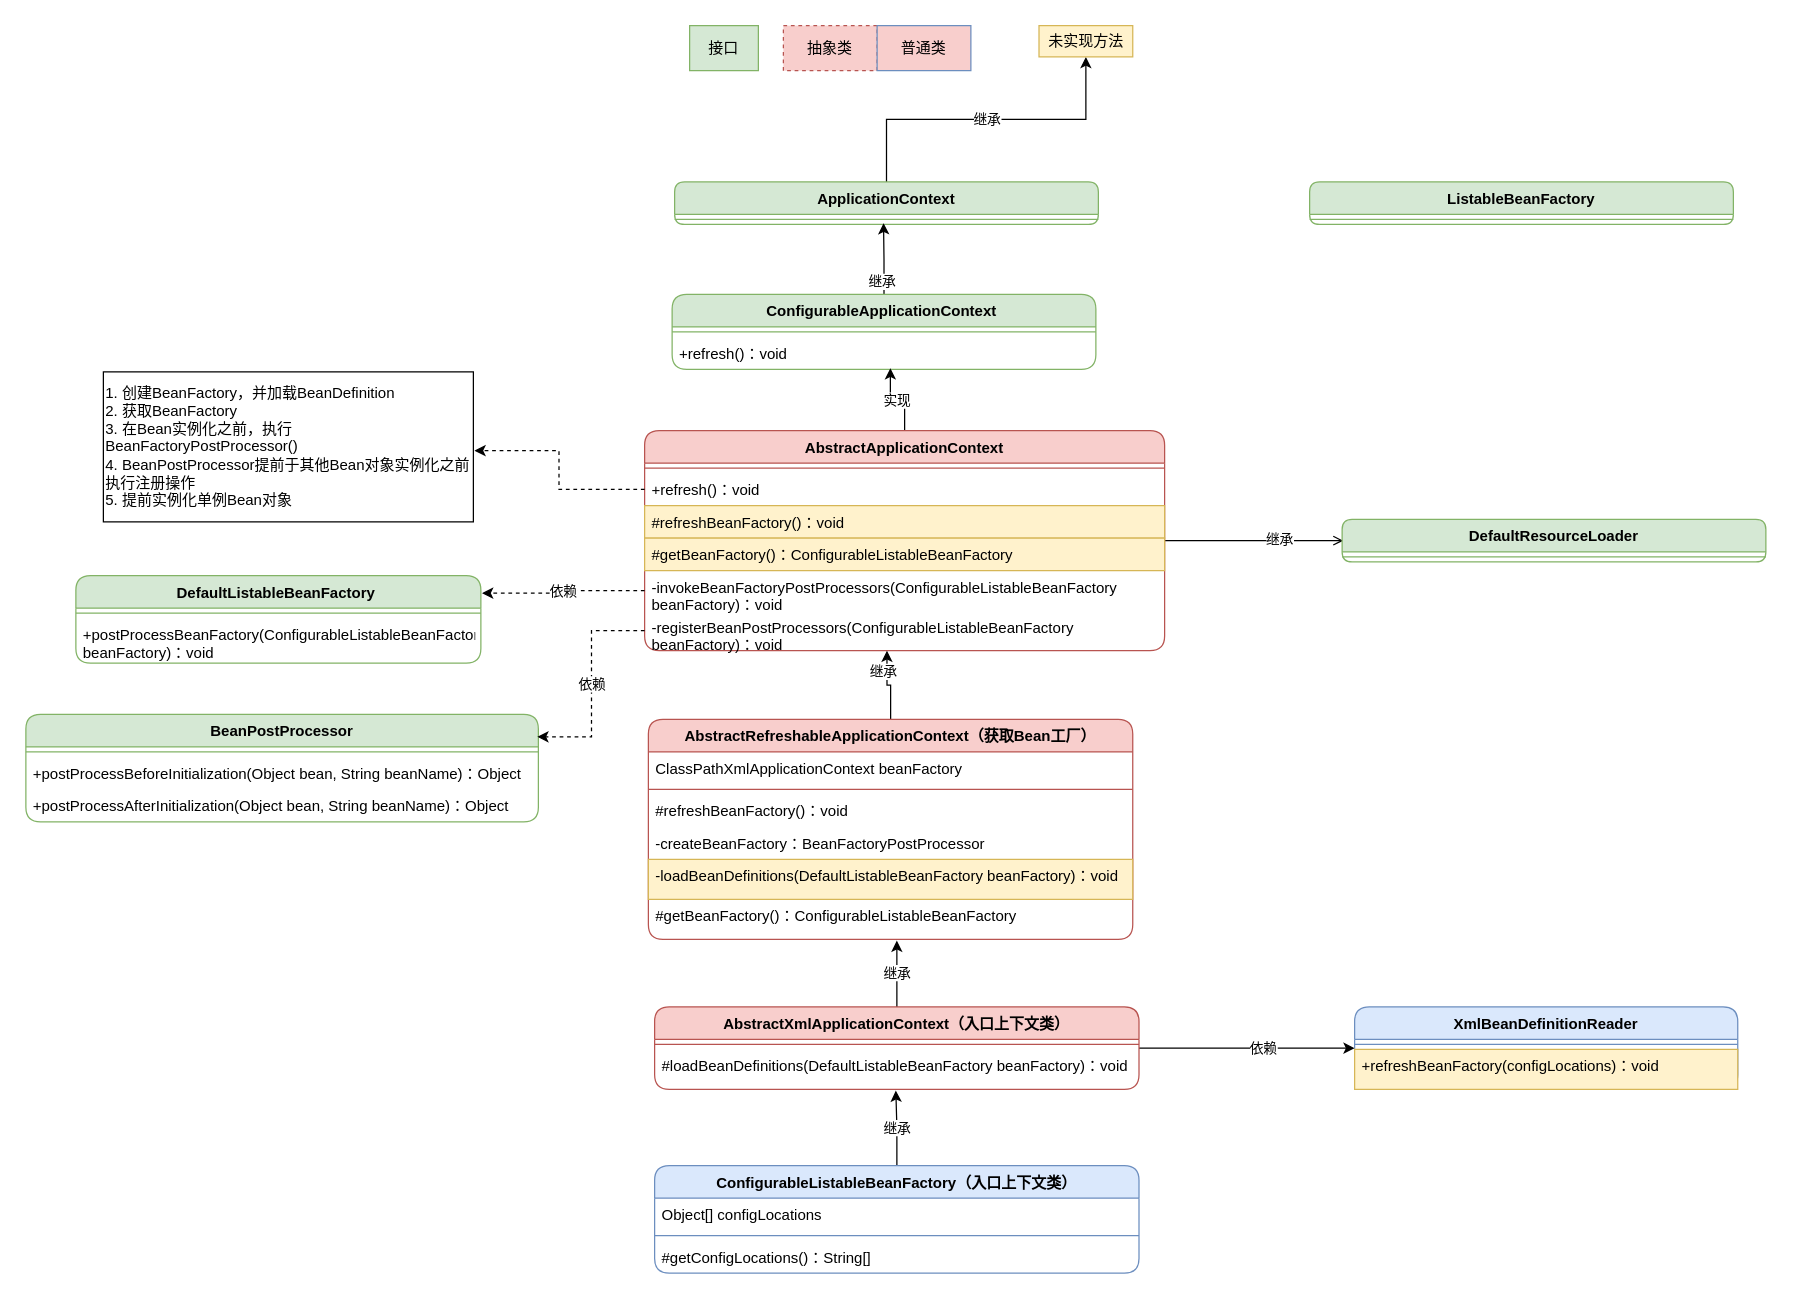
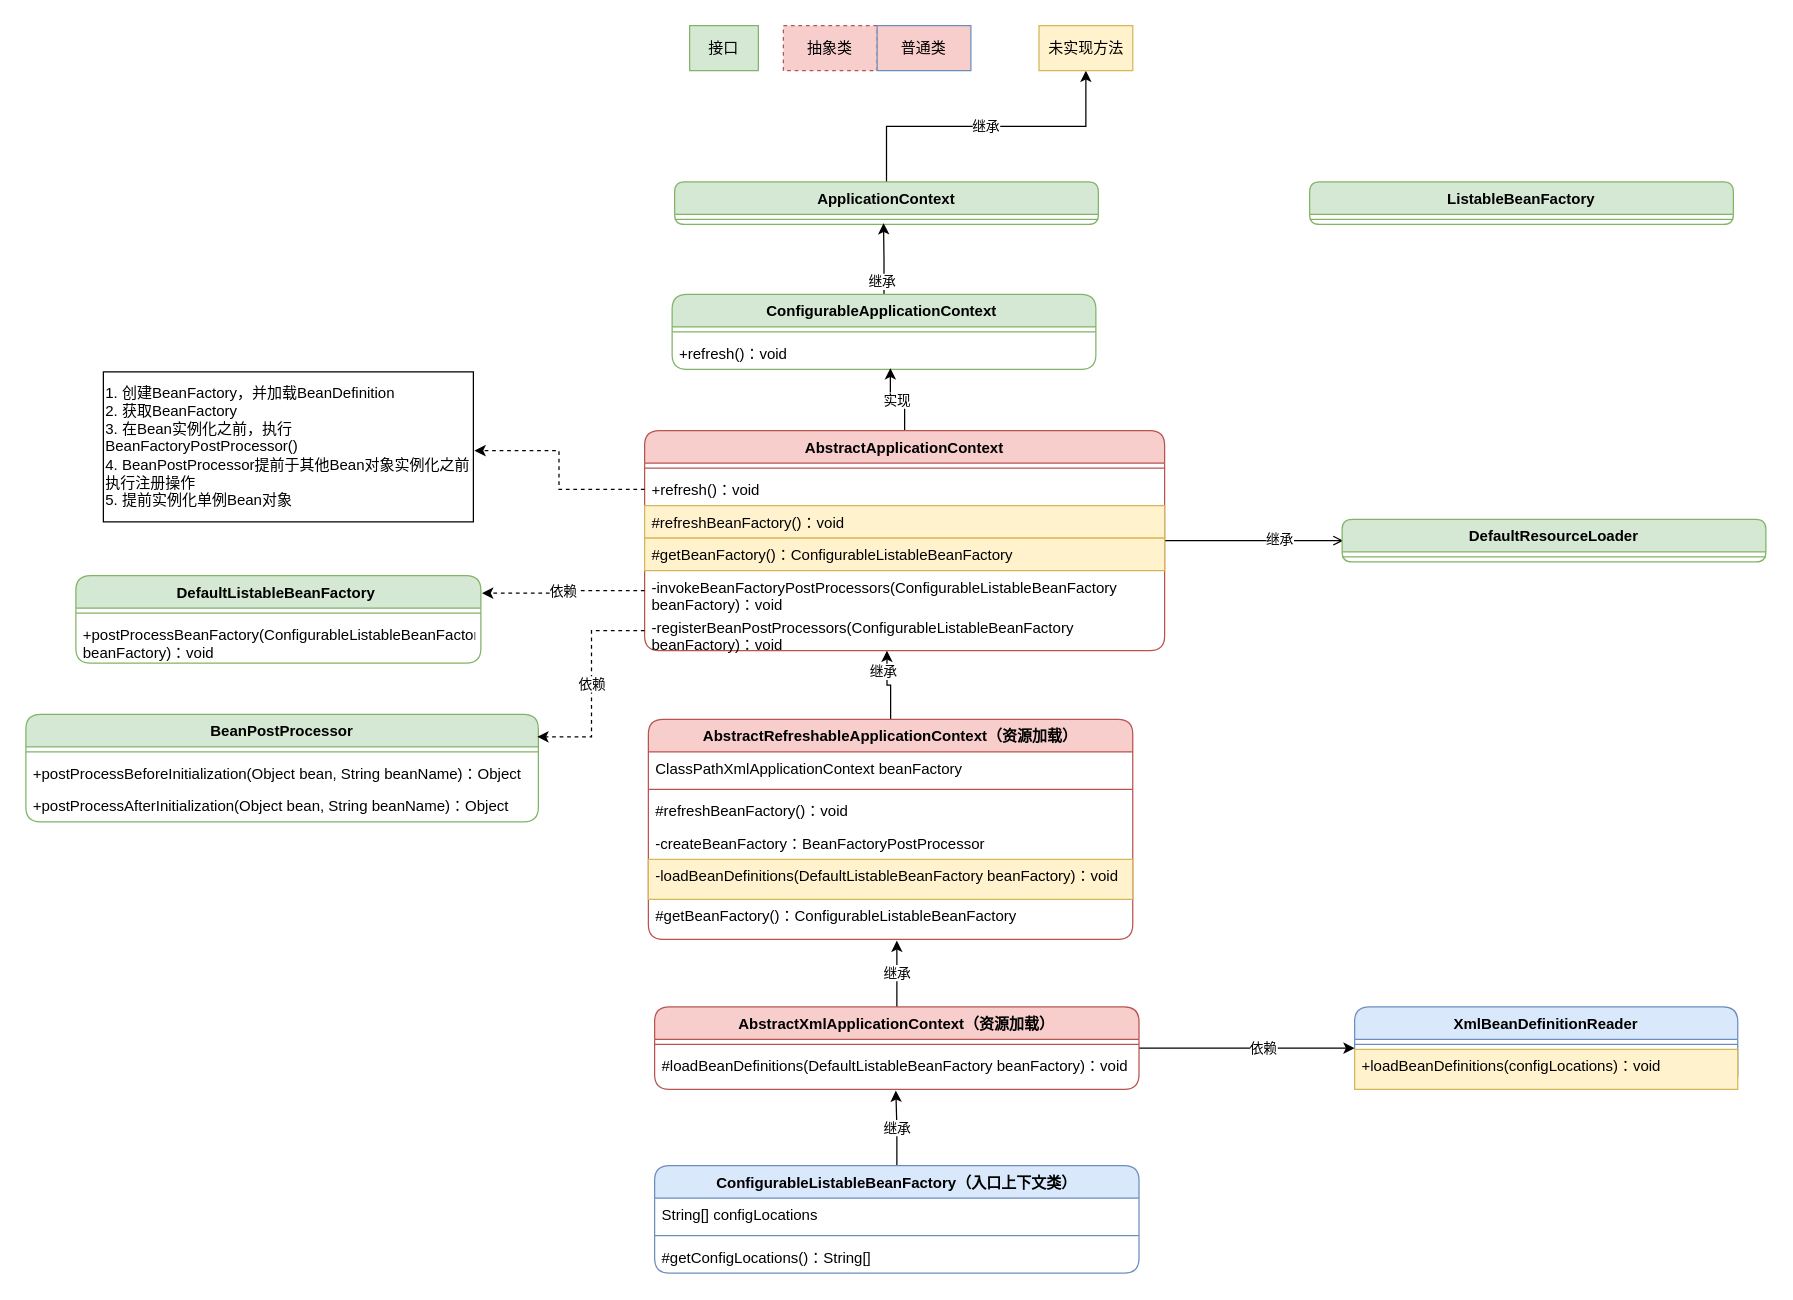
- <mxCell id="54" value="未实现方法" style="rounded=0;whiteSpace=wrap;html=1;fillStyle=solid;strokeColor=#d6b656;fillColor=#fff2cc;" parent="1" vertex="1"><mxGeometry x="830.5" y="20" width="75" height="25" as="geometry" /></mxCell>
+ <mxCell id="54" value="未实现方法" style="rounded=0;whiteSpace=wrap;html=1;fillStyle=solid;strokeColor=#d6b656;fillColor=#fff2cc;" parent="1" vertex="1"><mxGeometry x="830.5" y="20" width="75" height="36" as="geometry" /></mxCell>
- <mxCell id="33" value="AbstractRefreshableApplicationContext（获取Bean工厂）" style="swimlane;fontStyle=1;align=center;verticalAlign=top;childLayout=stackLayout;horizontal=1;startSize=26;horizontalStack=0;resizeParent=1;resizeParentMax=0;resizeLast=0;collapsible=1;marginBottom=0;rounded=1;fillStyle=solid;fillColor=#f8cecc;strokeColor=#b85450;" parent="1" vertex="1"><mxGeometry x="518" y="575" width="387.5" height="176" as="geometry"><mxRectangle x="696" y="544" width="349" height="24" as="alternateBounds" /></mxGeometry></mxCell>
+ <mxCell id="33" value="AbstractRefreshableApplicationContext（资源加载）" style="swimlane;fontStyle=1;align=center;verticalAlign=top;childLayout=stackLayout;horizontal=1;startSize=26;horizontalStack=0;resizeParent=1;resizeParentMax=0;resizeLast=0;collapsible=1;marginBottom=0;rounded=1;fillStyle=solid;fillColor=#f8cecc;strokeColor=#b85450;" parent="1" vertex="1"><mxGeometry x="518" y="575" width="387.5" height="176" as="geometry"><mxRectangle x="696" y="544" width="349" height="24" as="alternateBounds" /></mxGeometry></mxCell>
- <mxCell id="43" value="AbstractXmlApplicationContext（入口上下文类）" style="swimlane;fontStyle=1;align=center;verticalAlign=top;childLayout=stackLayout;horizontal=1;startSize=26;horizontalStack=0;resizeParent=1;resizeParentMax=0;resizeLast=0;collapsible=1;marginBottom=0;rounded=1;fillStyle=solid;fillColor=#f8cecc;strokeColor=#b85450;" parent="1" vertex="1"><mxGeometry x="523" y="805" width="387.5" height="66" as="geometry"><mxRectangle x="693" y="693" width="349" height="24" as="alternateBounds" /></mxGeometry></mxCell>
+ <mxCell id="43" value="AbstractXmlApplicationContext（资源加载）" style="swimlane;fontStyle=1;align=center;verticalAlign=top;childLayout=stackLayout;horizontal=1;startSize=26;horizontalStack=0;resizeParent=1;resizeParentMax=0;resizeLast=0;collapsible=1;marginBottom=0;rounded=1;fillStyle=solid;fillColor=#f8cecc;strokeColor=#b85450;" parent="1" vertex="1"><mxGeometry x="523" y="805" width="387.5" height="66" as="geometry"><mxRectangle x="693" y="693" width="349" height="24" as="alternateBounds" /></mxGeometry></mxCell>
- <mxCell id="57" value="+refreshBeanFactory(configLocations)：void" style="text;strokeColor=#d6b656;fillColor=#fff2cc;align=left;verticalAlign=top;spacingLeft=4;spacingRight=4;overflow=hidden;rotatable=0;points=[[0,0.5],[1,0.5]];portConstraint=eastwest;whiteSpace=wrap;" parent="55" vertex="1"><mxGeometry y="34" width="306.5" height="32" as="geometry" /></mxCell>
+ <mxCell id="57" value="+loadBeanDefinitions(configLocations)：void" style="text;strokeColor=#d6b656;fillColor=#fff2cc;align=left;verticalAlign=top;spacingLeft=4;spacingRight=4;overflow=hidden;rotatable=0;points=[[0,0.5],[1,0.5]];portConstraint=eastwest;whiteSpace=wrap;" parent="55" vertex="1"><mxGeometry y="34" width="306.5" height="32" as="geometry" /></mxCell>
- <mxCell id="48" value="Object[] configLocations " style="text;strokeColor=none;fillColor=none;align=left;verticalAlign=top;spacingLeft=4;spacingRight=4;overflow=hidden;rotatable=0;points=[[0,0.5],[1,0.5]];portConstraint=eastwest;" parent="47" vertex="1"><mxGeometry y="26" width="387.5" height="26" as="geometry" /></mxCell>
+ <mxCell id="48" value="String[] configLocations " style="text;strokeColor=none;fillColor=none;align=left;verticalAlign=top;spacingLeft=4;spacingRight=4;overflow=hidden;rotatable=0;points=[[0,0.5],[1,0.5]];portConstraint=eastwest;" parent="47" vertex="1"><mxGeometry y="26" width="387.5" height="26" as="geometry" /></mxCell>
